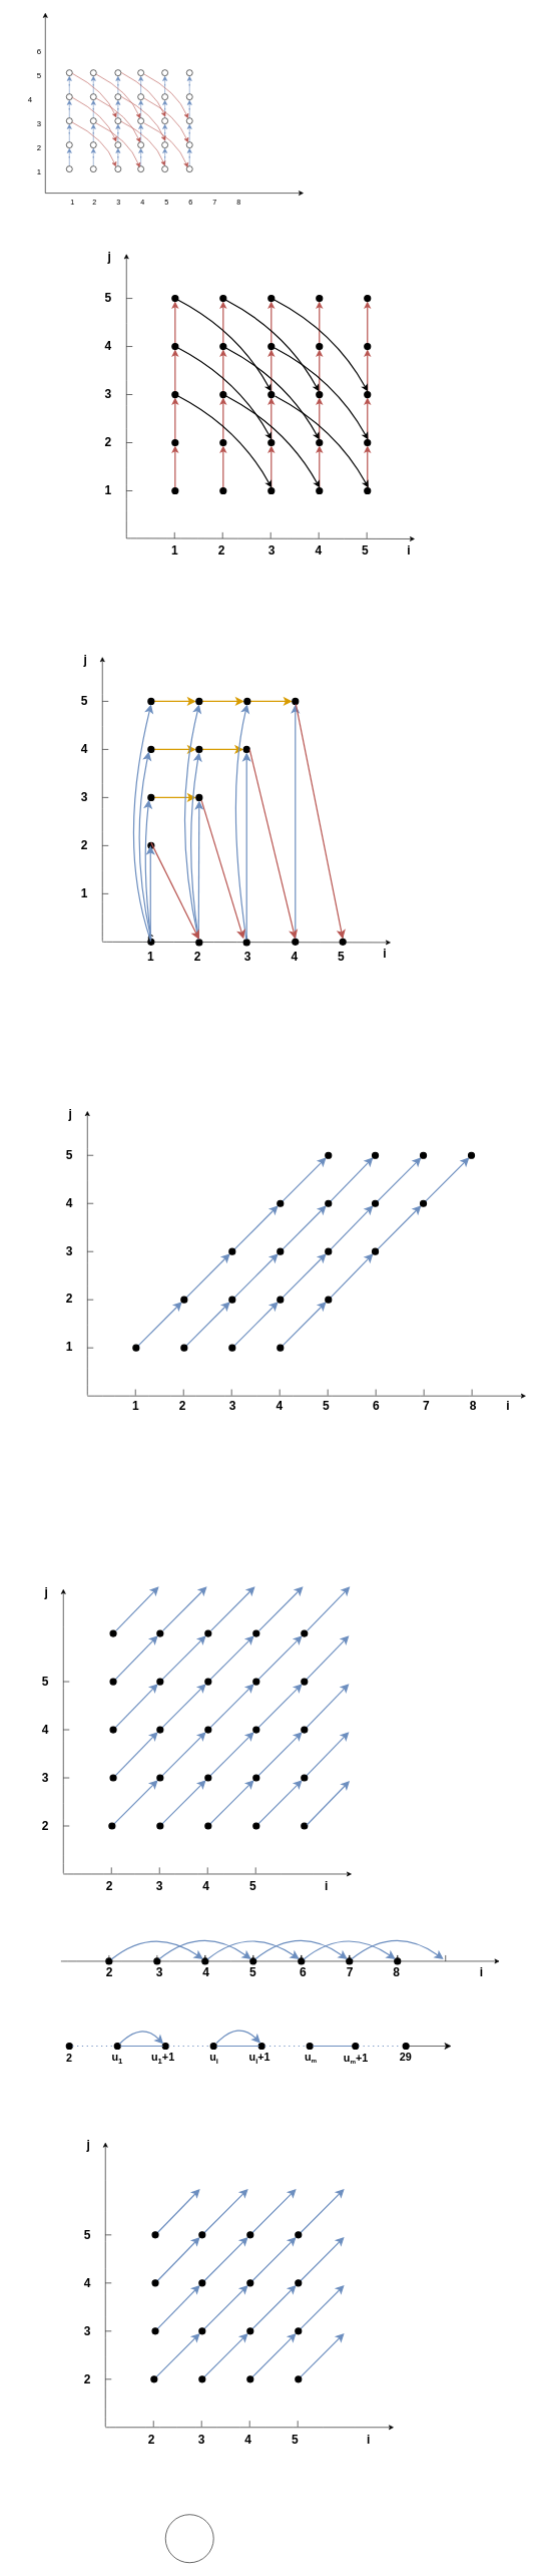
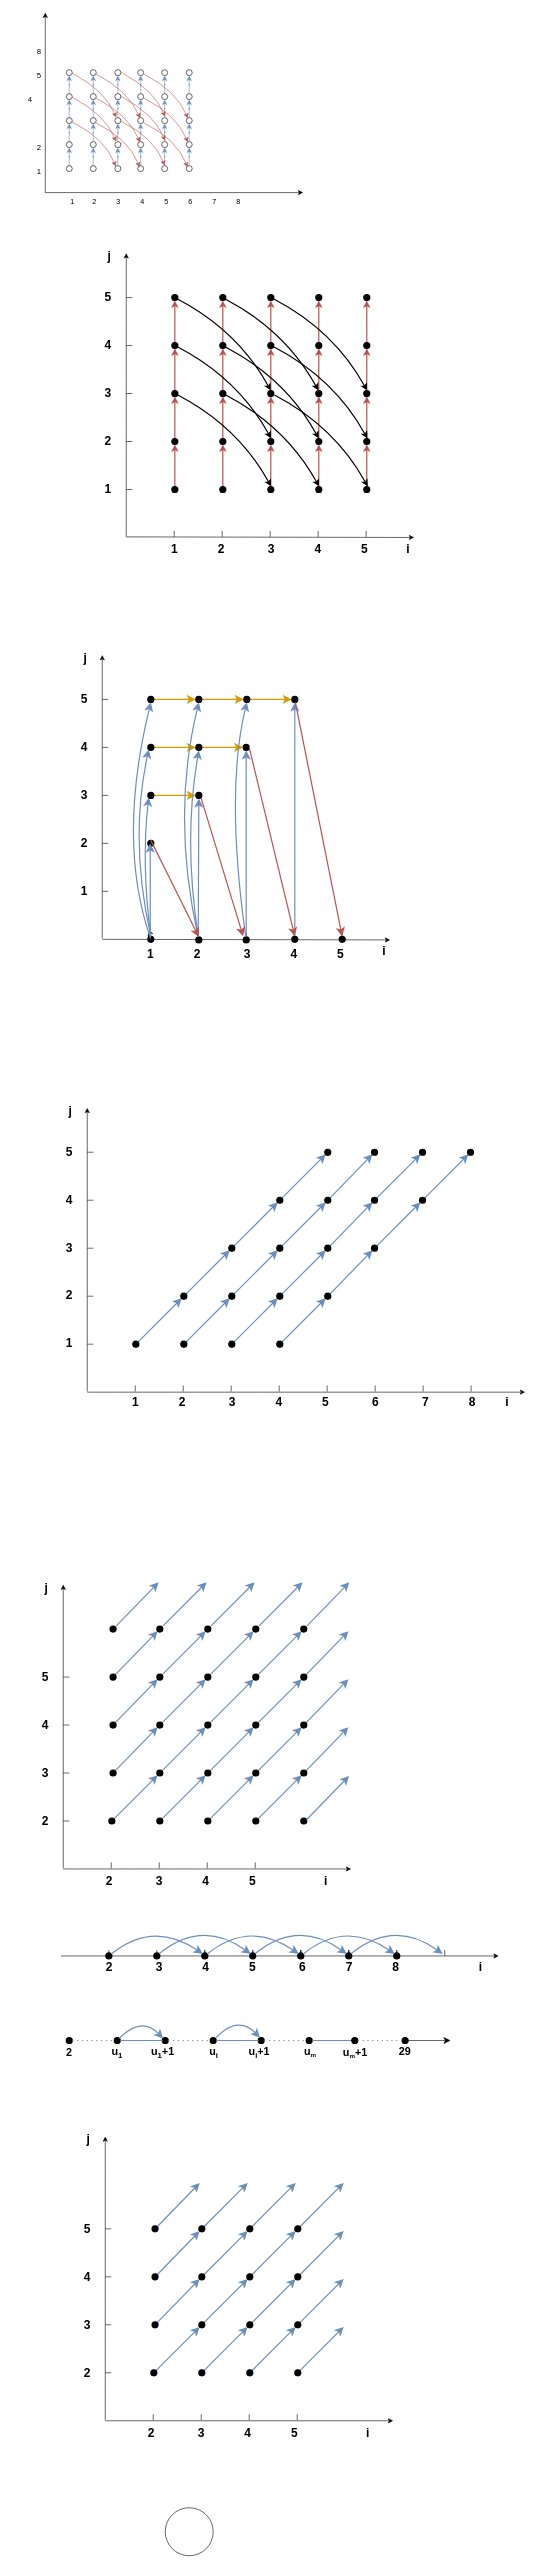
- <mxCell id="10" value="6" style="text;html=1;strokeColor=none;fillColor=none;align=center;verticalAlign=middle;whiteSpace=wrap;rounded=0;fontSize=13;" parent="1" vertex="1"><mxGeometry y="70" width="60" height="30" as="geometry" x="35" /></mxCell>
+ <mxCell id="10" value="8" style="text;html=1;strokeColor=none;fillColor=none;align=center;verticalAlign=middle;whiteSpace=wrap;rounded=0;fontSize=13;" parent="1" vertex="1"><mxGeometry y="70" width="60" height="30" as="geometry" x="35" /></mxCell>
- <mxCell id="7" value="3" style="text;html=1;strokeColor=none;fillColor=none;align=center;verticalAlign=middle;whiteSpace=wrap;rounded=0;fontSize=13;" parent="1" vertex="1"><mxGeometry y="190" width="60" height="30" as="geometry" x="35" /></mxCell>
